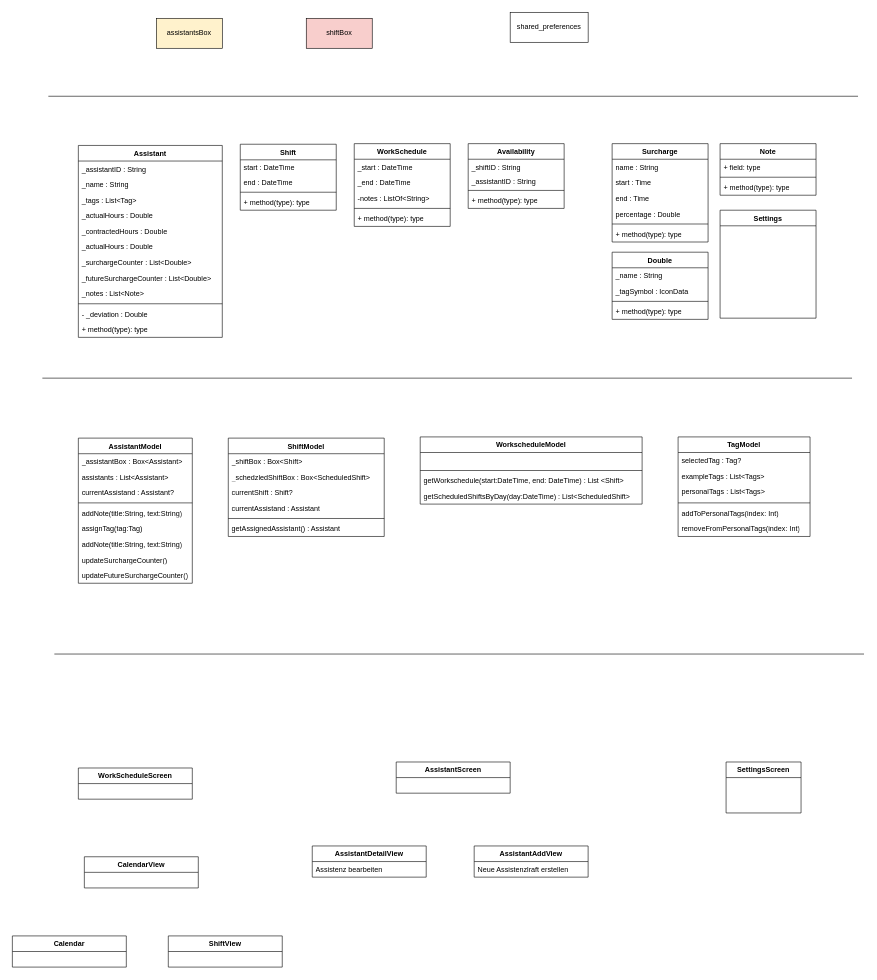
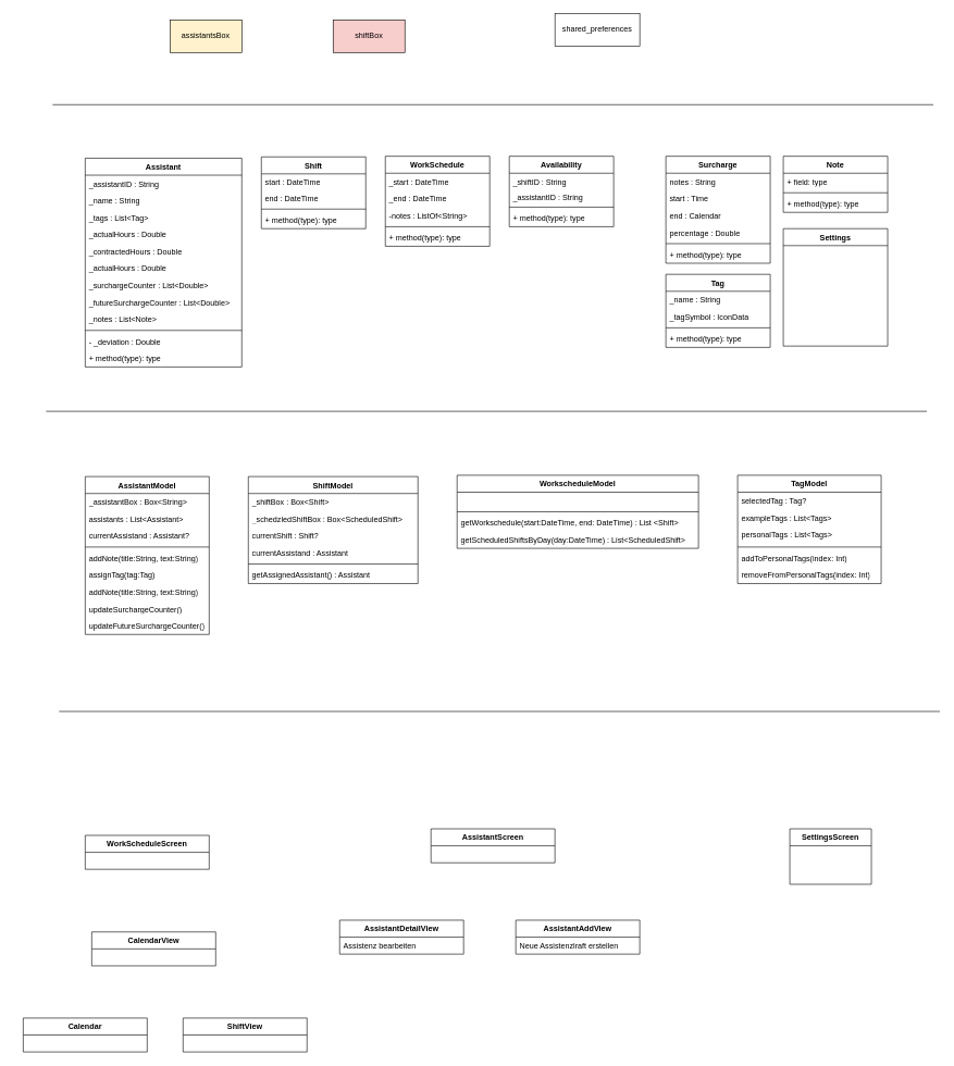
- <mxCell id="4" value="&lt;span style=&quot;text-wrap-mode: nowrap;&quot;&gt;name : String&lt;/span&gt;&lt;div&gt;&lt;span style=&quot;text-wrap-mode: nowrap;&quot;&gt;&lt;br&gt;&lt;/span&gt;&lt;/div&gt;" style="text;strokeColor=none;fillColor=none;align=left;verticalAlign=top;spacingLeft=4;spacingRight=4;overflow=hidden;rotatable=0;points=[[0,0.5],[1,0.5]];portConstraint=eastwest;whiteSpace=wrap;html=1;" parent="3" vertex="1"><mxGeometry y="26" width="160" height="26" as="geometry" /></mxCell>
+ <mxCell id="4" value="&lt;span style=&quot;text-wrap-mode: nowrap;&quot;&gt;notes : String&lt;/span&gt;&lt;div&gt;&lt;span style=&quot;text-wrap-mode: nowrap;&quot;&gt;&lt;br&gt;&lt;/span&gt;&lt;/div&gt;" style="text;strokeColor=none;fillColor=none;align=left;verticalAlign=top;spacingLeft=4;spacingRight=4;overflow=hidden;rotatable=0;points=[[0,0.5],[1,0.5]];portConstraint=eastwest;whiteSpace=wrap;html=1;" parent="3" vertex="1"><mxGeometry y="26" width="160" height="26" as="geometry" /></mxCell>
- <mxCell id="6" value="end : Time" style="text;align=left;verticalAlign=top;spacingLeft=4;spacingRight=4;overflow=hidden;rotatable=0;points=[[0,0.5],[1,0.5]];portConstraint=eastwest;rounded=0;shadow=0;html=0;" parent="3" vertex="1"><mxGeometry y="78" width="160" height="26" as="geometry" /></mxCell>
+ <mxCell id="6" value="end : Calendar" style="text;align=left;verticalAlign=top;spacingLeft=4;spacingRight=4;overflow=hidden;rotatable=0;points=[[0,0.5],[1,0.5]];portConstraint=eastwest;rounded=0;shadow=0;html=0;" parent="3" vertex="1"><mxGeometry y="78" width="160" height="26" as="geometry" /></mxCell>
- <mxCell id="21" value="Double" style="swimlane;fontStyle=1;align=center;verticalAlign=top;childLayout=stackLayout;horizontal=1;startSize=26;horizontalStack=0;resizeParent=1;resizeParentMax=0;resizeLast=0;collapsible=1;marginBottom=0;whiteSpace=wrap;html=1;" parent="1" vertex="1"><mxGeometry x="1020" y="420" width="160" height="112" as="geometry" /></mxCell>
+ <mxCell id="21" value="Tag" style="swimlane;fontStyle=1;align=center;verticalAlign=top;childLayout=stackLayout;horizontal=1;startSize=26;horizontalStack=0;resizeParent=1;resizeParentMax=0;resizeLast=0;collapsible=1;marginBottom=0;whiteSpace=wrap;html=1;" parent="1" vertex="1"><mxGeometry x="1020" y="420" width="160" height="112" as="geometry" /></mxCell>
- <mxCell id="47" value="_assistantBox : Box&amp;lt;Assistant&amp;gt;" style="text;strokeColor=none;fillColor=none;align=left;verticalAlign=top;spacingLeft=4;spacingRight=4;overflow=hidden;rotatable=0;points=[[0,0.5],[1,0.5]];portConstraint=eastwest;whiteSpace=wrap;html=1;" parent="46" vertex="1"><mxGeometry y="26" width="190" height="26" as="geometry" /></mxCell>
+ <mxCell id="47" value="_assistantBox : Box&amp;lt;String&amp;gt;" style="text;strokeColor=none;fillColor=none;align=left;verticalAlign=top;spacingLeft=4;spacingRight=4;overflow=hidden;rotatable=0;points=[[0,0.5],[1,0.5]];portConstraint=eastwest;whiteSpace=wrap;html=1;" parent="46" vertex="1"><mxGeometry y="26" width="190" height="26" as="geometry" /></mxCell>
- <mxCell id="81" value="Calendar" style="swimlane;fontStyle=1;align=center;verticalAlign=top;childLayout=stackLayout;horizontal=1;startSize=26;horizontalStack=0;resizeParent=1;resizeParentMax=0;resizeLast=0;collapsible=1;marginBottom=0;whiteSpace=wrap;html=1;" parent="1" vertex="1"><mxGeometry x="20" y="1560" width="190" height="52" as="geometry"><mxRectangle x="210" y="930" width="120" height="30" as="alternateBounds" /></mxGeometry></mxCell>
+ <mxCell id="81" value="Calendar" style="swimlane;fontStyle=1;align=center;verticalAlign=top;childLayout=stackLayout;horizontal=1;startSize=26;horizontalStack=0;resizeParent=1;resizeParentMax=0;resizeLast=0;collapsible=1;marginBottom=0;whiteSpace=wrap;html=1;" parent="1" vertex="1"><mxGeometry x="35" y="1560" width="190" height="52" as="geometry"><mxRectangle x="210" y="930" width="120" height="30" as="alternateBounds" /></mxGeometry></mxCell>
